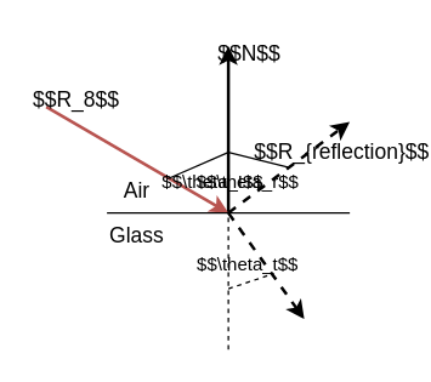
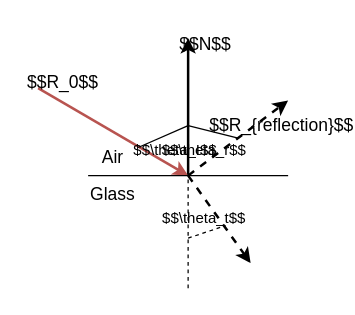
- <mxCell id="5" value="$$R_8$$" style="text;html=1;strokeColor=none;fillColor=none;align=center;verticalAlign=middle;whiteSpace=wrap;rounded=0;fontSize=14;" vertex="1" parent="1"><mxGeometry x="20" y="50" width="60" height="30" as="geometry" /></mxCell>
+ <mxCell id="5" value="$$R_0$$" style="text;html=1;strokeColor=none;fillColor=none;align=center;verticalAlign=middle;whiteSpace=wrap;rounded=0;fontSize=14;" vertex="1" parent="1"><mxGeometry x="20" y="50" width="60" height="30" as="geometry" /></mxCell>
